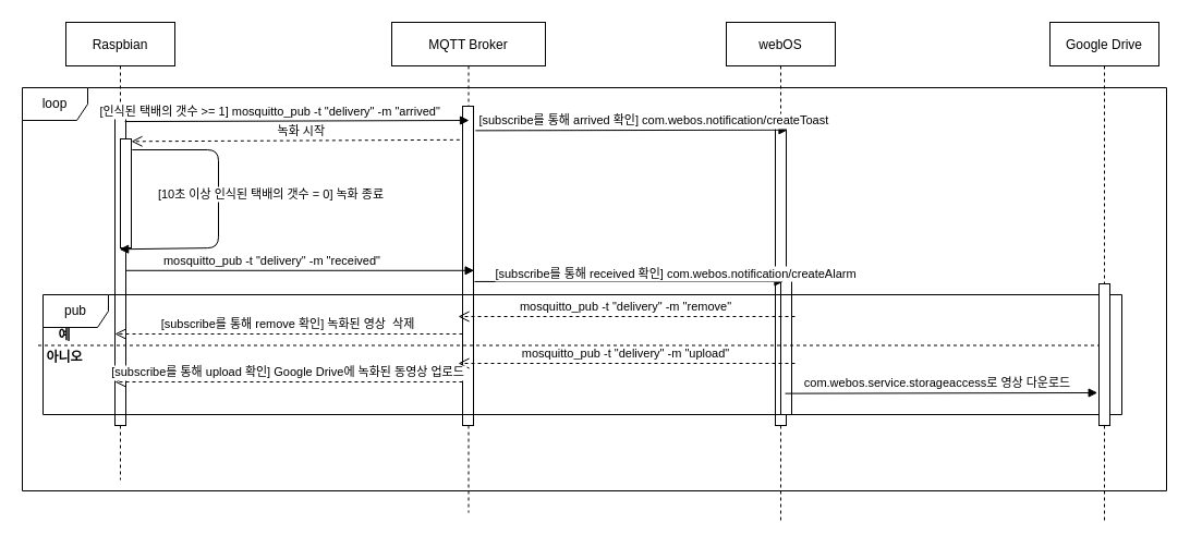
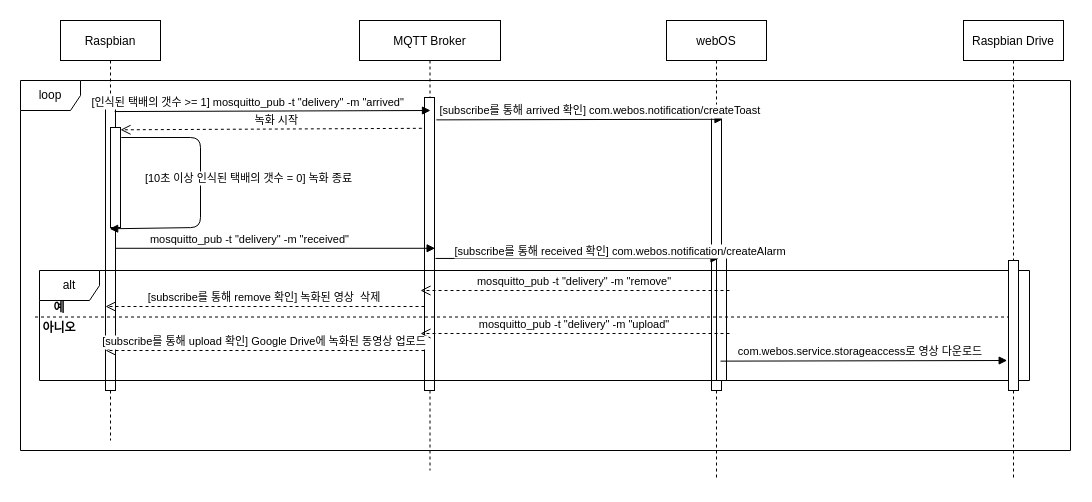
- <mxCell id="26" value="Google Drive" style="shape=umlLifeline;perimeter=lifelinePerimeter;container=1;collapsible=0;recursiveResize=0;rounded=0;shadow=0;strokeWidth=1;" vertex="1" parent="1"><mxGeometry x="963" y="20" width="100" height="460" as="geometry" /></mxCell>
+ <mxCell id="26" value="Raspbian Drive" style="shape=umlLifeline;perimeter=lifelinePerimeter;container=1;collapsible=0;recursiveResize=0;rounded=0;shadow=0;strokeWidth=1;" vertex="1" parent="1"><mxGeometry x="963" y="20" width="100" height="460" as="geometry" /></mxCell>
- <mxCell id="20" value="pub" style="shape=umlFrame;whiteSpace=wrap;html=1;" vertex="1" parent="11"><mxGeometry x="-320" y="250" width="990" height="110" as="geometry" /></mxCell>
+ <mxCell id="20" value="alt" style="shape=umlFrame;whiteSpace=wrap;html=1;" vertex="1" parent="11"><mxGeometry x="-320" y="250" width="990" height="110" as="geometry" /></mxCell>
